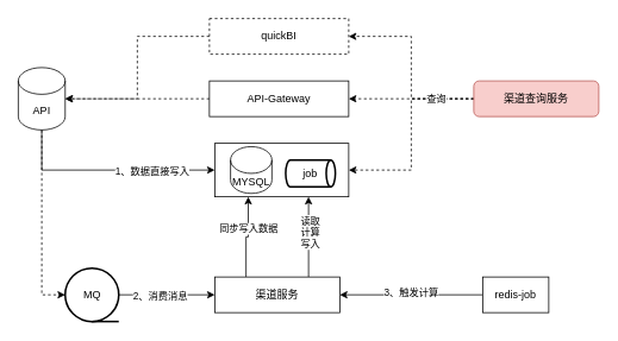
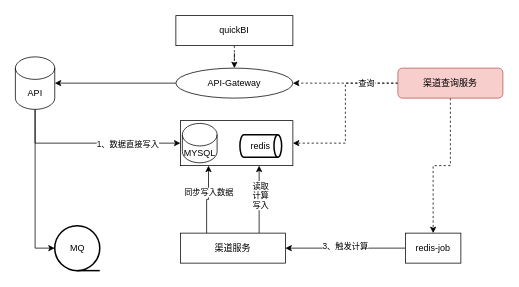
- <mxCell id="28" style="edgeStyle=orthogonalEdgeStyle;rounded=0;orthogonalLoop=1;jettySize=auto;html=1;entryX=1;entryY=0.5;entryDx=0;entryDy=0;entryPerimeter=0;dashed=1;" edge="1" parent="1" source="8" target="4"><mxGeometry relative="1" as="geometry" /></mxCell>
+ <mxCell id="28" style="edgeStyle=orthogonalEdgeStyle;rounded=0;orthogonalLoop=1;jettySize=auto;html=1;dashed=1;" edge="1" parent="1" source="8" target="9"><mxGeometry relative="1" as="geometry" /></mxCell>
- <mxCell id="8" value="quickBI" style="rounded=0;whiteSpace=wrap;html=1;dashed=1;" parent="1" vertex="1"><mxGeometry x="234" y="20" width="156" height="40" as="geometry" /></mxCell>
+ <mxCell id="8" value="quickBI" style="rounded=0;whiteSpace=wrap;html=1;" parent="1" vertex="1"><mxGeometry x="234" y="20" width="156" height="40" as="geometry" /></mxCell>
- <mxCell id="23" style="edgeStyle=orthogonalEdgeStyle;rounded=0;orthogonalLoop=1;jettySize=auto;html=1;entryX=1;entryY=0.5;entryDx=0;entryDy=0;dashed=1;" edge="1" parent="1" source="27" target="8"><mxGeometry relative="1" as="geometry" /></mxCell>
+ <mxCell id="23" style="edgeStyle=orthogonalEdgeStyle;rounded=0;orthogonalLoop=1;jettySize=auto;html=1;dashed=1;" edge="1" parent="1" source="27" target="12"><mxGeometry relative="1" as="geometry" /></mxCell>
- <mxCell id="29" style="edgeStyle=orthogonalEdgeStyle;rounded=0;orthogonalLoop=1;jettySize=auto;html=1;entryX=1;entryY=0.5;entryDx=0;entryDy=0;entryPerimeter=0;dashed=1;" edge="1" parent="1" source="9" target="4"><mxGeometry relative="1" as="geometry" /></mxCell>
+ <mxCell id="29" style="edgeStyle=orthogonalEdgeStyle;rounded=0;orthogonalLoop=1;jettySize=auto;html=1;entryX=1;entryY=0.5;entryDx=0;entryDy=0;entryPerimeter=0;dashed=0;" edge="1" parent="1" source="9" target="4"><mxGeometry relative="1" as="geometry" /></mxCell>
- <mxCell id="9" value="API-Gateway" style="rounded=0;whiteSpace=wrap;html=1;" parent="1" vertex="1"><mxGeometry x="234" y="90" width="156" height="40" as="geometry" /></mxCell>
+ <mxCell id="9" value="API-Gateway" style="ellipse;whiteSpace=wrap;html=1;" parent="1" vertex="1"><mxGeometry x="234" y="90" width="156" height="40" as="geometry" /></mxCell>
- <mxCell id="21" value="MYSQL" style="shape=cylinder3;whiteSpace=wrap;html=1;boundedLbl=1;backgroundOutline=1;size=15;" vertex="1" parent="19"><mxGeometry x="17.647" y="3.75" width="46.324" height="52.5" as="geometry" /></mxCell>
+ <mxCell id="21" value="MYSQL" style="shape=cylinder3;whiteSpace=wrap;html=1;boundedLbl=1;backgroundOutline=1;size=15;" vertex="1" parent="19"><mxGeometry x="2.647" y="3.75" width="46.324" height="52.5" as="geometry" /></mxCell>
- <mxCell id="22" value="job" style="strokeWidth=2;html=1;shape=mxgraph.flowchart.direct_data;whiteSpace=wrap;" vertex="1" parent="19"><mxGeometry x="79.412" y="18.75" width="55.588" height="30" as="geometry" /></mxCell>
+ <mxCell id="22" value="redis" style="strokeWidth=2;html=1;shape=mxgraph.flowchart.direct_data;whiteSpace=wrap;" vertex="1" parent="19"><mxGeometry x="79.412" y="18.75" width="55.588" height="30" as="geometry" /></mxCell>
- <mxCell id="18" style="edgeStyle=orthogonalEdgeStyle;rounded=0;orthogonalLoop=1;jettySize=auto;html=1;entryX=0;entryY=0.5;entryDx=0;entryDy=0;entryPerimeter=0;dashed=1;" edge="1" parent="1" source="4" target="7"><mxGeometry relative="1" as="geometry" /></mxCell>
+ <mxCell id="18" style="edgeStyle=orthogonalEdgeStyle;rounded=0;orthogonalLoop=1;jettySize=auto;html=1;entryX=0;entryY=0.5;entryDx=0;entryDy=0;entryPerimeter=0;" edge="1" parent="1" source="4" target="7"><mxGeometry relative="1" as="geometry" /></mxCell>
- <mxCell id="5" style="edgeStyle=orthogonalEdgeStyle;rounded=0;orthogonalLoop=1;jettySize=auto;html=1;entryX=0;entryY=0.5;entryDx=0;entryDy=0;" edge="1" parent="1" source="7" target="17"><mxGeometry relative="1" as="geometry"><mxPoint x="230" y="200" as="targetPoint" /></mxGeometry></mxCell>
- <mxCell id="6" value="2、消费消息" style="edgeLabel;html=1;align=center;verticalAlign=middle;resizable=0;points=[];" vertex="1" connectable="0" parent="5"><mxGeometry x="-0.275" y="3" relative="1" as="geometry"><mxPoint x="7" y="3" as="offset" /></mxGeometry></mxCell>
